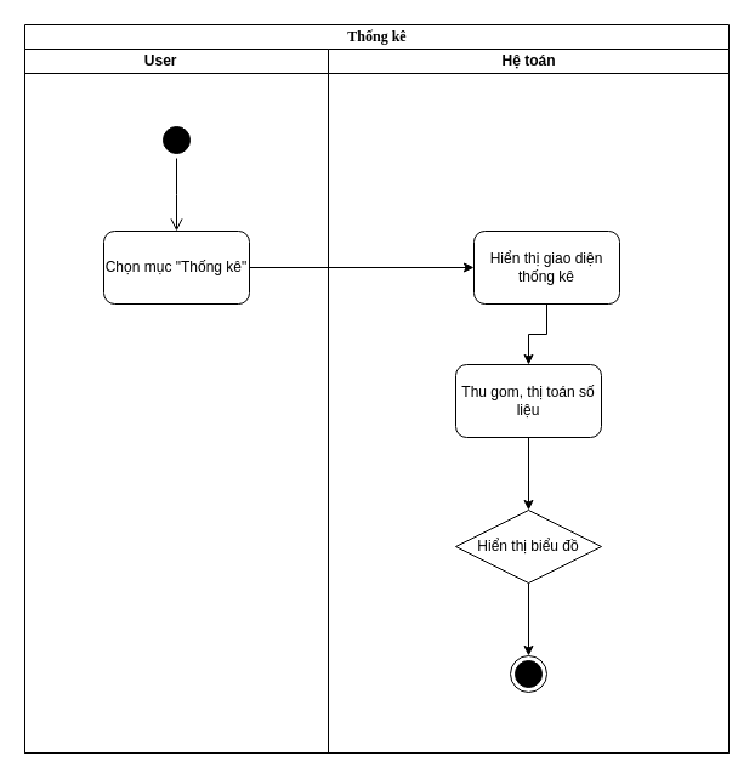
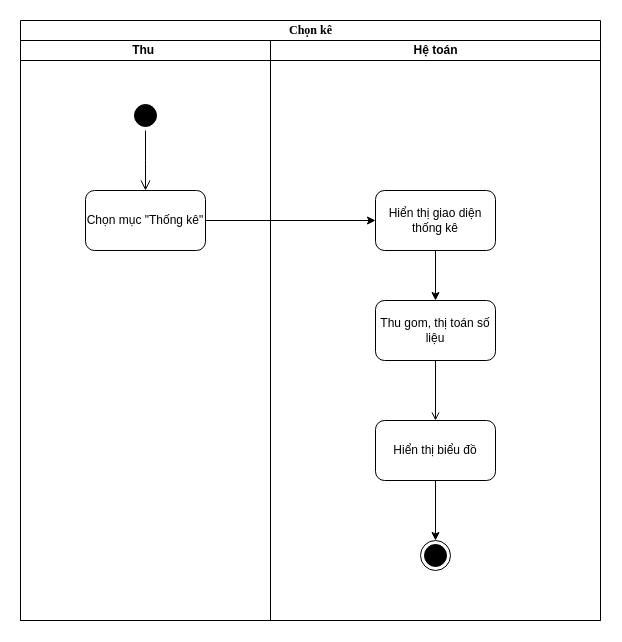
- <mxCell id="2" value="Thống kê" style="swimlane;html=1;childLayout=stackLayout;startSize=20;rounded=0;shadow=0;comic=0;labelBackgroundColor=none;strokeWidth=1;fontFamily=Verdana;fontSize=12;align=center;" parent="1" vertex="1"><mxGeometry x="20" y="20" width="580" height="600" as="geometry" /></mxCell>
+ <mxCell id="2" value="Chọn kê" style="swimlane;html=1;childLayout=stackLayout;startSize=20;rounded=0;shadow=0;comic=0;labelBackgroundColor=none;strokeWidth=1;fontFamily=Verdana;fontSize=12;align=center;" parent="1" vertex="1"><mxGeometry x="20" y="20" width="580" height="600" as="geometry" /></mxCell>
- <mxCell id="3" value="User&lt;span style=&quot;white-space: pre;&quot;&gt;&#09;&lt;/span&gt;" style="swimlane;html=1;startSize=20;" parent="2" vertex="1"><mxGeometry y="20" width="250" height="580" as="geometry" /></mxCell>
+ <mxCell id="3" value="Thu&lt;span style=&quot;white-space: pre;&quot;&gt;&#09;&lt;/span&gt;" style="swimlane;html=1;startSize=20;" parent="2" vertex="1"><mxGeometry y="20" width="250" height="580" as="geometry" /></mxCell>
- <mxCell id="9" value="Hiển thị giao diện thống kê" style="rounded=1;whiteSpace=wrap;html=1;strokeColor=#000000;" vertex="1" parent="7"><mxGeometry x="120" y="150" width="120" height="60" as="geometry" /></mxCell>
+ <mxCell id="9" value="Hiển thị giao diện thống kê" style="rounded=1;whiteSpace=wrap;html=1;strokeColor=#000000;" vertex="1" parent="7"><mxGeometry x="105" y="150" width="120" height="60" as="geometry" /></mxCell>
- <mxCell id="10" style="edgeStyle=orthogonalEdgeStyle;rounded=0;orthogonalLoop=1;jettySize=auto;html=1;entryX=0.5;entryY=0;entryDx=0;entryDy=0;strokeColor=#000000;" edge="1" parent="7" source="11" target="13"><mxGeometry relative="1" as="geometry" /></mxCell>
+ <mxCell id="10" style="edgeStyle=orthogonalEdgeStyle;rounded=0;orthogonalLoop=1;jettySize=auto;html=1;entryX=0.5;entryY=0;entryDx=0;entryDy=0;strokeColor=#000000;endArrow=open;" edge="1" parent="7" source="11" target="13"><mxGeometry relative="1" as="geometry" /></mxCell>
- <mxCell id="13" value="Hiển thị biểu đồ" style="rhombus;whiteSpace=wrap;html=1;strokeColor=#000000;" vertex="1" parent="7"><mxGeometry x="105" y="380" width="120" height="60" as="geometry" /></mxCell>
+ <mxCell id="13" value="Hiển thị biểu đồ" style="rounded=1;whiteSpace=wrap;html=1;strokeColor=#000000;" vertex="1" parent="7"><mxGeometry x="105" y="380" width="120" height="60" as="geometry" /></mxCell>
